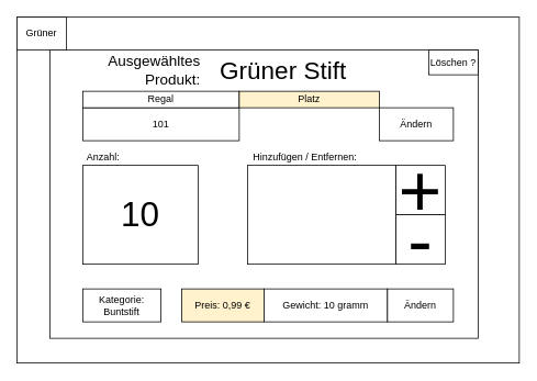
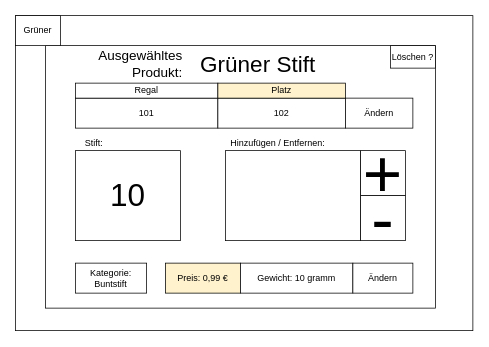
+ <mxCell id="5" value="102" style="rounded=0;whiteSpace=wrap;html=1;" parent="1" vertex="1"><mxGeometry x="290" y="130" width="170" height="40" as="geometry" /></mxCell>
- <mxCell id="17" value="Anzahl:" style="text;html=1;strokeColor=none;fillColor=none;align=center;verticalAlign=middle;whiteSpace=wrap;rounded=0;" parent="1" vertex="1"><mxGeometry x="100" y="180" width="50" height="20" as="geometry" /></mxCell>
+ <mxCell id="17" value="Stift:" style="text;html=1;strokeColor=none;fillColor=none;align=center;verticalAlign=middle;whiteSpace=wrap;rounded=0;" parent="1" vertex="1"><mxGeometry x="100" y="180" width="50" height="20" as="geometry" /></mxCell>
